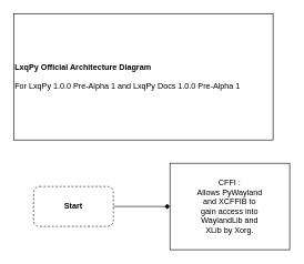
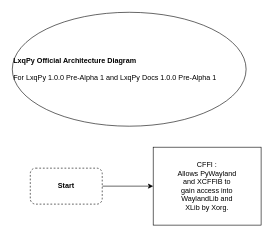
- <mxCell id="5" value="&lt;b&gt;LxqPy Official Architecture Diagram&lt;/b&gt;&lt;br&gt;&lt;br&gt;For LxqPy 1.0.0 Pre-Alpha 1 and LxqPy Docs 1.0.0 Pre-Alpha 1" style="rounded=0;whiteSpace=wrap;html=1;align=left;" vertex="1" parent="1"><mxGeometry x="20" y="20" width="390" height="190" as="geometry" /></mxCell>
+ <mxCell id="5" value="&lt;b&gt;LxqPy Official Architecture Diagram&lt;/b&gt;&lt;br&gt;&lt;br&gt;For LxqPy 1.0.0 Pre-Alpha 1 and LxqPy Docs 1.0.0 Pre-Alpha 1" style="ellipse;whiteSpace=wrap;html=1;align=left;" vertex="1" parent="1"><mxGeometry x="20" y="20" width="390" height="190" as="geometry" /></mxCell>
- <mxCell id="3" style="edgeStyle=orthogonalEdgeStyle;rounded=0;orthogonalLoop=1;jettySize=auto;html=1;exitX=1;exitY=0.5;exitDx=0;exitDy=0;endArrow=diamond;" edge="1" parent="1" source="4" target="2"><mxGeometry relative="1" as="geometry" /></mxCell>
+ <mxCell id="3" style="edgeStyle=orthogonalEdgeStyle;rounded=0;orthogonalLoop=1;jettySize=auto;html=1;exitX=1;exitY=0.5;exitDx=0;exitDy=0;" edge="1" parent="1" source="4" target="2"><mxGeometry relative="1" as="geometry" /></mxCell>
